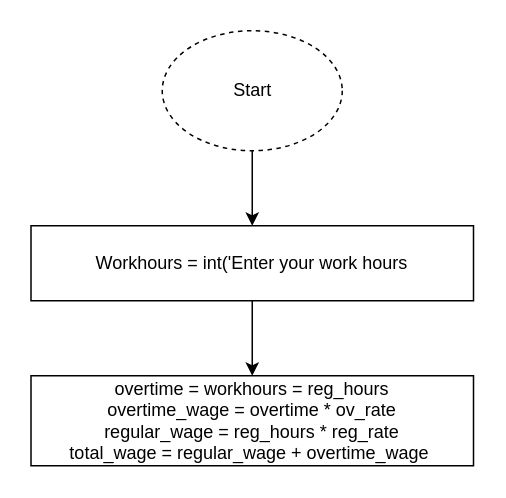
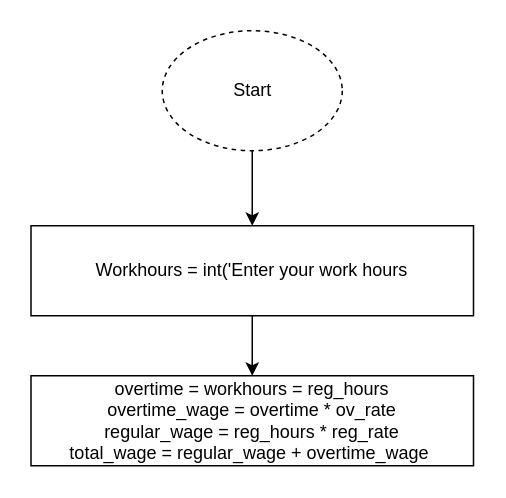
- <mxCell id="3" value="Workhours = int('Enter your work hours" style="rounded=0;whiteSpace=wrap;html=1;" vertex="1" parent="1"><mxGeometry x="20" y="150" width="295" height="50" as="geometry" /></mxCell>
+ <mxCell id="3" value="Workhours = int('Enter your work hours" style="rounded=0;whiteSpace=wrap;html=1;" vertex="1" parent="1"><mxGeometry x="20" y="150" width="295" height="60" as="geometry" /></mxCell>
